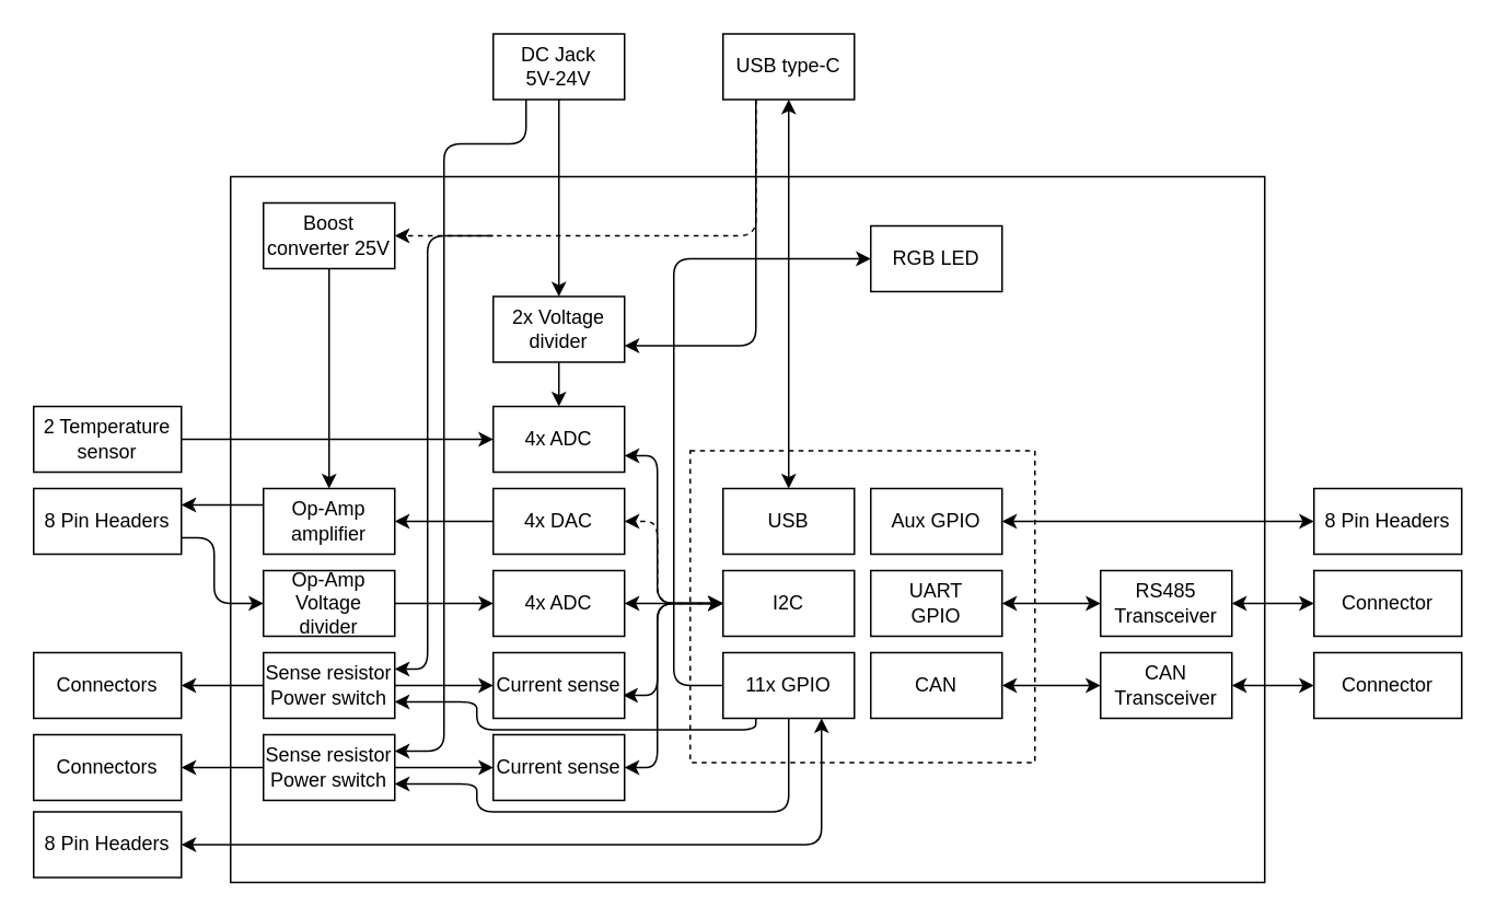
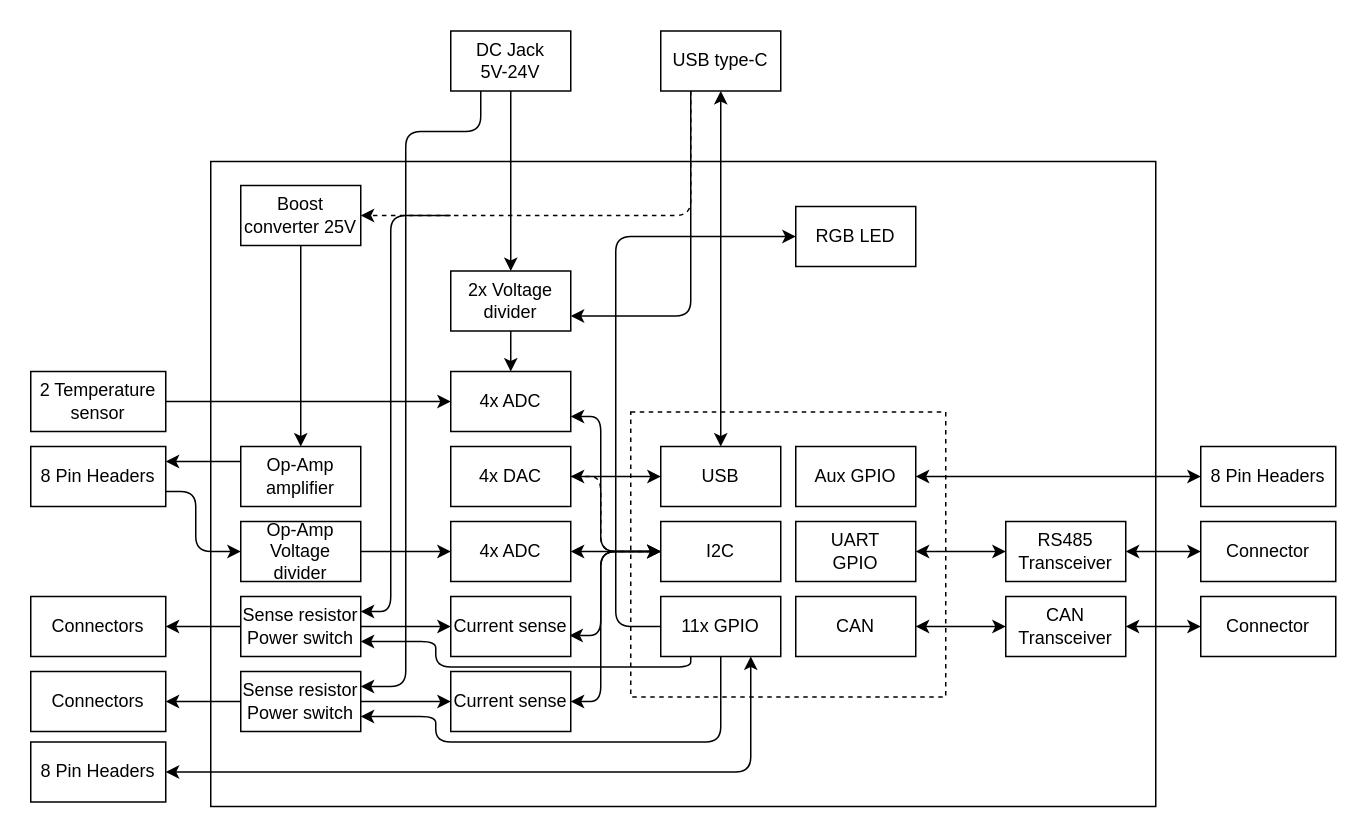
- <mxCell id="21" style="edgeStyle=none;html=1;exitX=0;exitY=0.5;exitDx=0;exitDy=0;entryX=1;entryY=0.5;entryDx=0;entryDy=0;" parent="1" source="22" target="38" edge="1"><mxGeometry relative="1" as="geometry" /></mxCell>
+ <mxCell id="21" style="edgeStyle=none;html=1;exitX=0;exitY=0.5;exitDx=0;exitDy=0;" parent="1" source="22" target="9" edge="1"><mxGeometry relative="1" as="geometry" /></mxCell>
